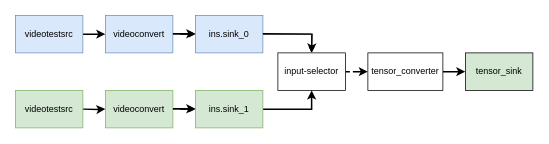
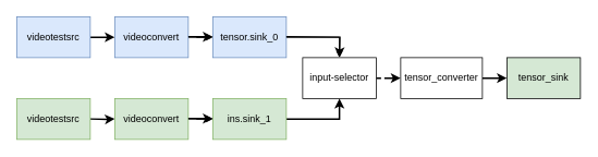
- <mxCell id="7" value="ins.sink_0" style="whiteSpace=wrap;html=1;fillColor=#dae8fc;strokeColor=#6c8ebf;" vertex="1" parent="1"><mxGeometry x="260" y="20" width="90" height="50" as="geometry" /></mxCell>
+ <mxCell id="7" value="tensor.sink_0" style="whiteSpace=wrap;html=1;fillColor=#dae8fc;strokeColor=#6c8ebf;" vertex="1" parent="1"><mxGeometry x="260" y="20" width="90" height="50" as="geometry" /></mxCell>
